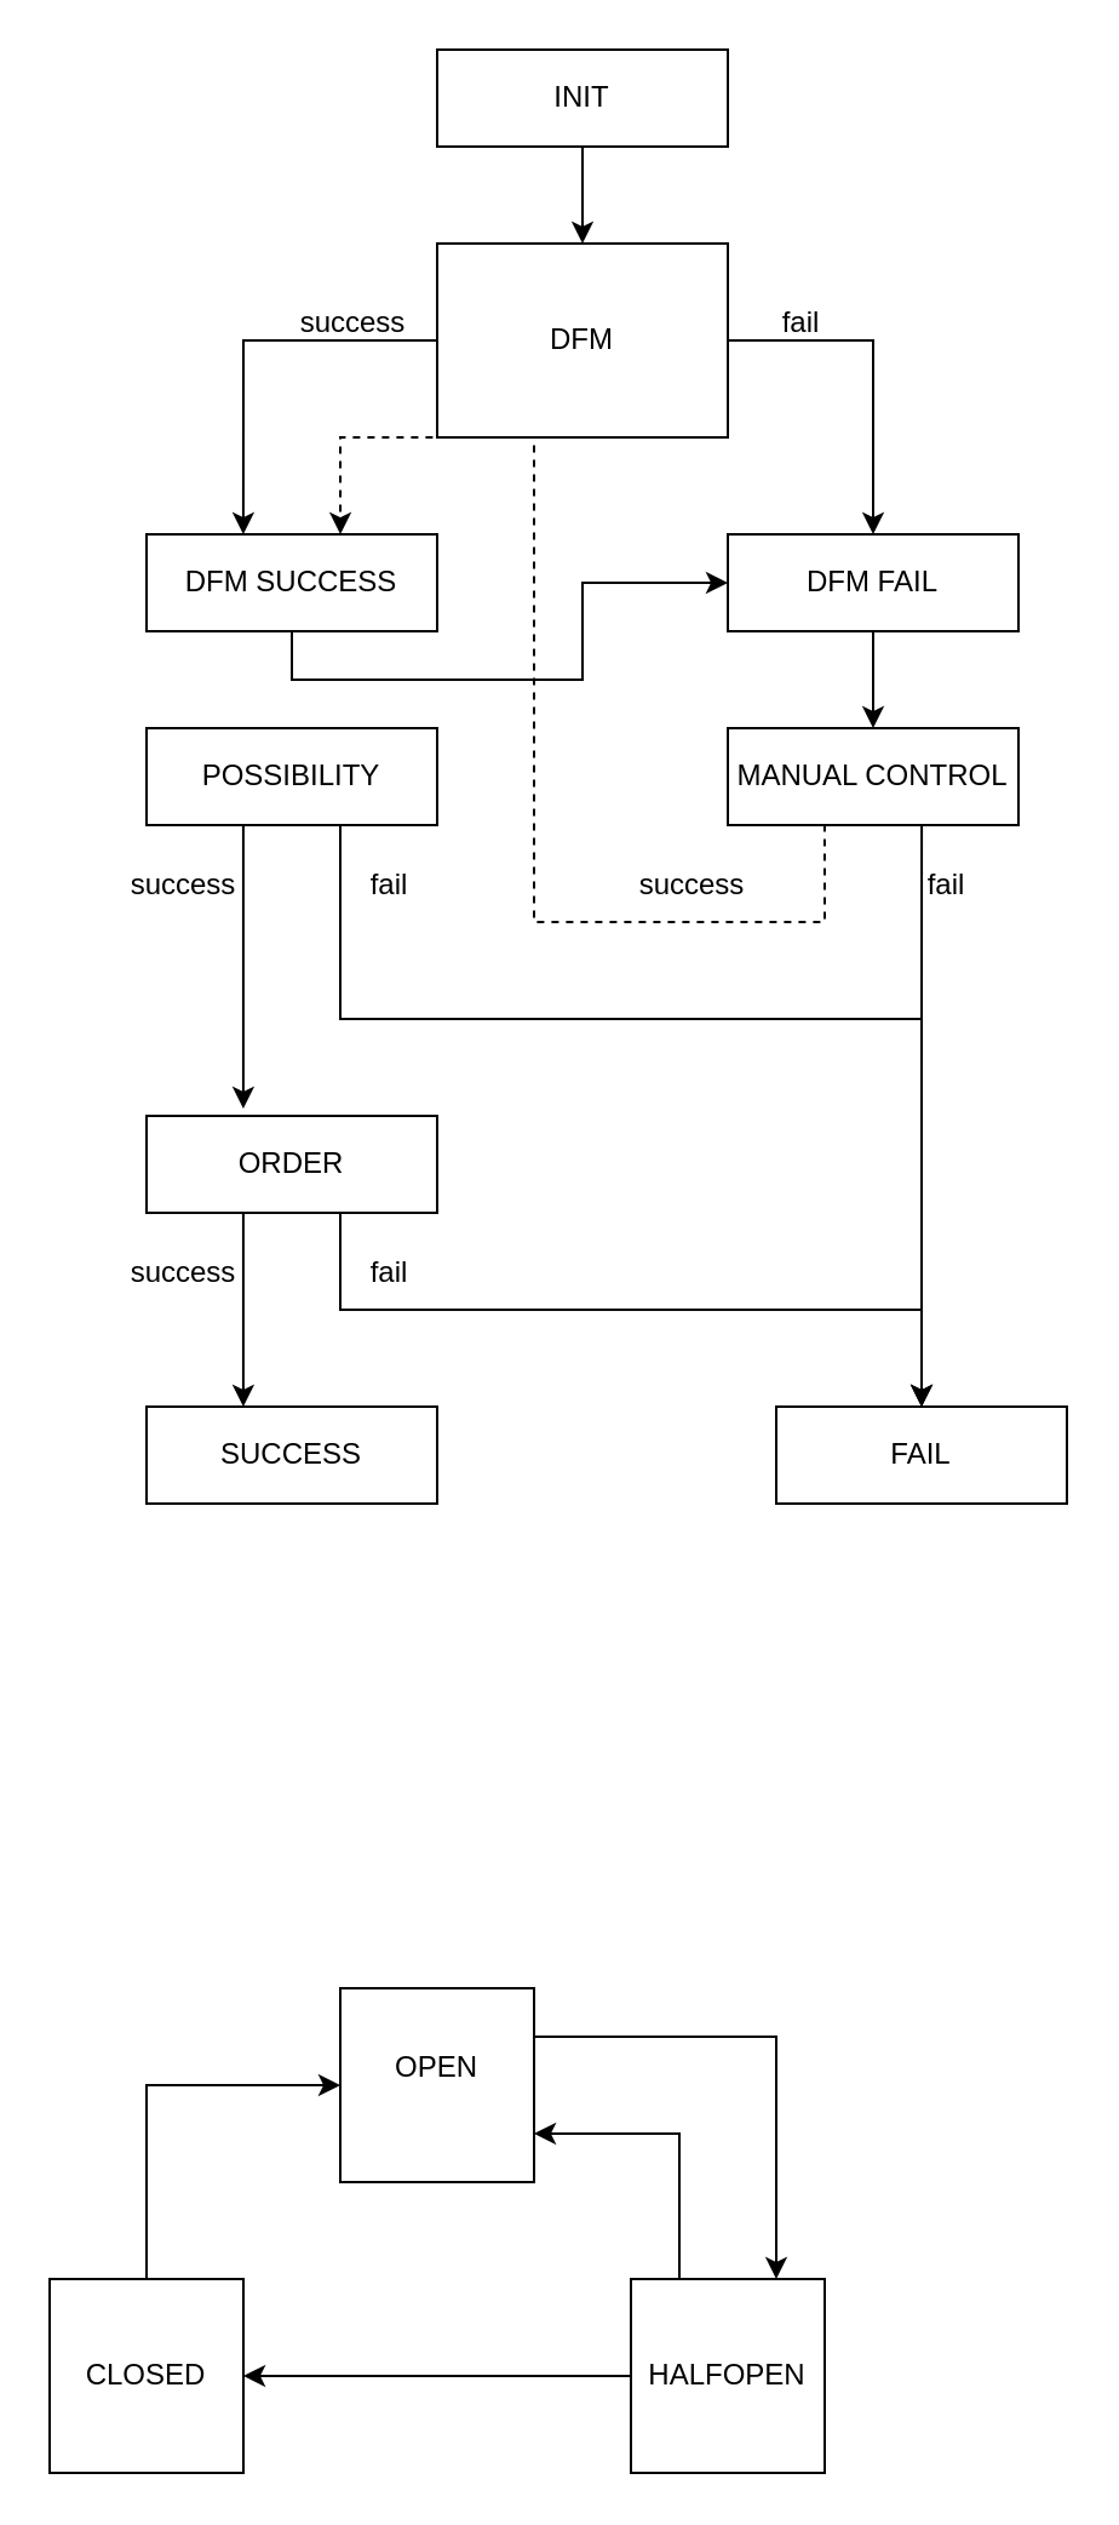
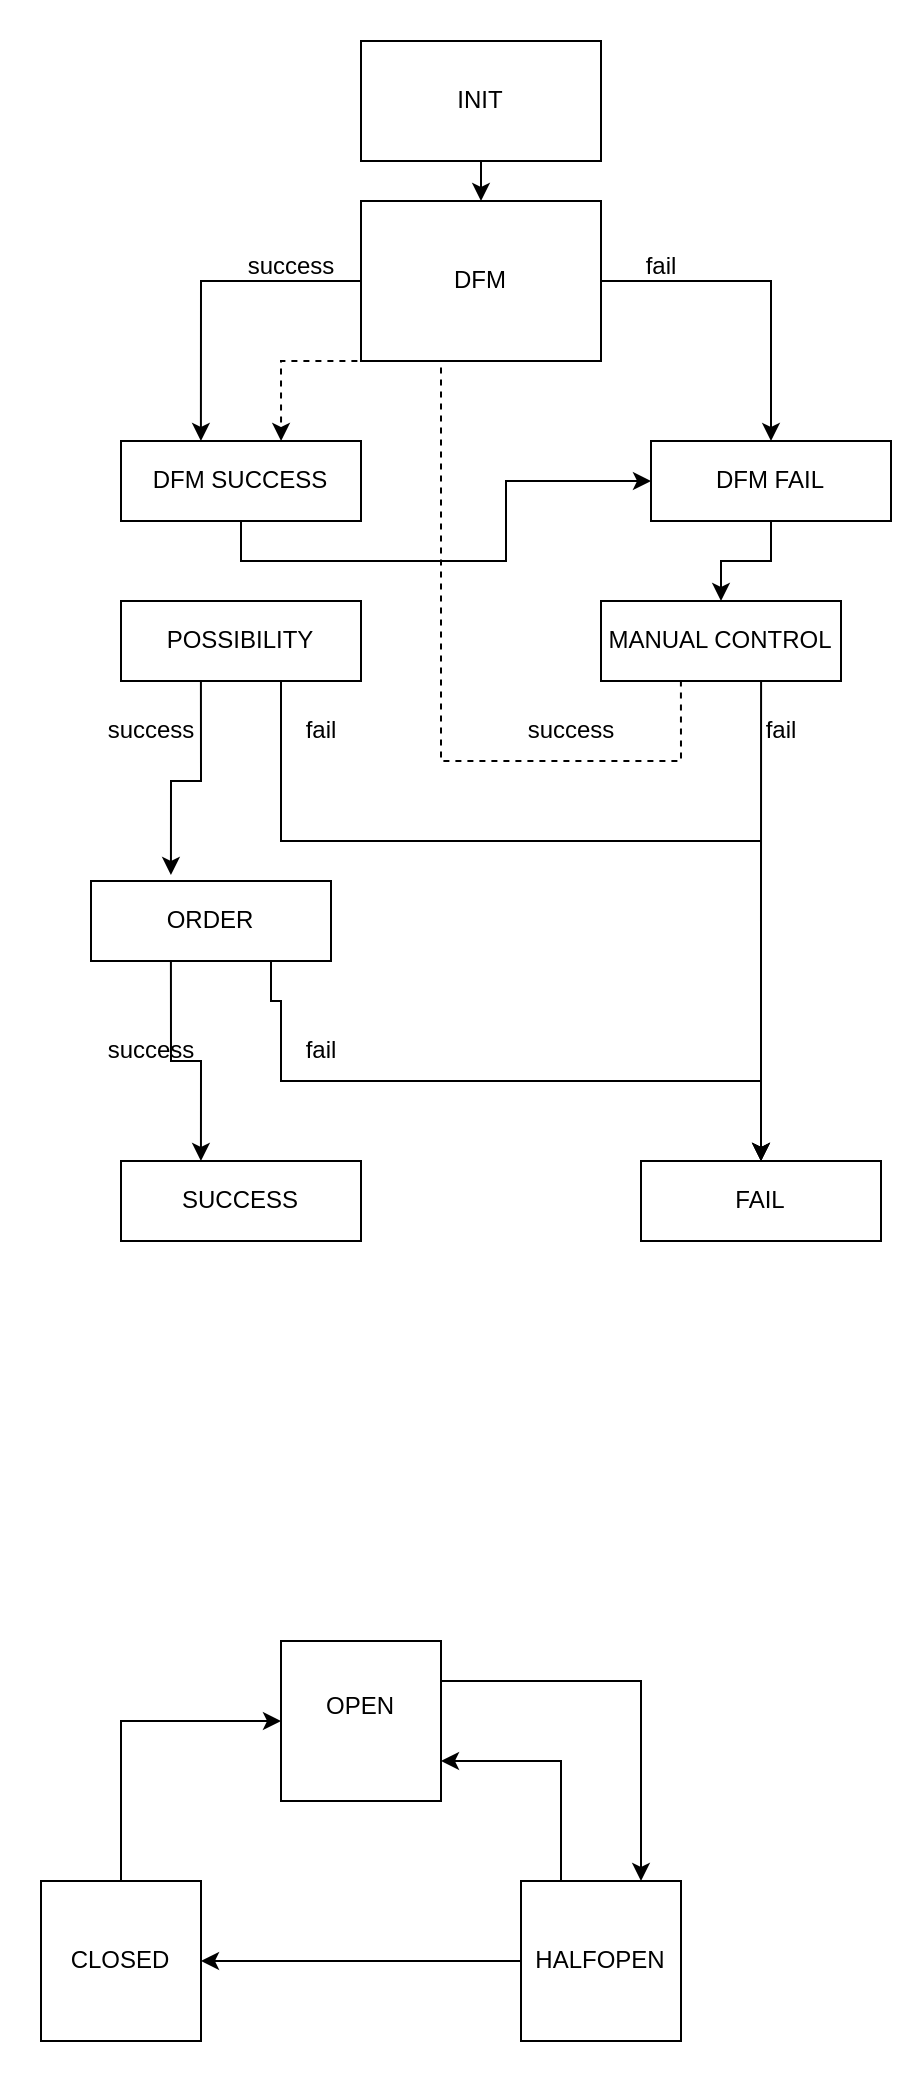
- <mxCell id="3" value="INIT" style="rounded=0;whiteSpace=wrap;html=1;" parent="1" vertex="1"><mxGeometry x="180" y="20" width="120" height="40" as="geometry" /></mxCell>
+ <mxCell id="3" value="INIT" style="rounded=0;whiteSpace=wrap;html=1;" parent="1" vertex="1"><mxGeometry x="180" y="20" width="120" height="60" as="geometry" /></mxCell>
- <mxCell id="11" value="DFM FAIL" style="rounded=0;whiteSpace=wrap;html=1;" parent="1" vertex="1"><mxGeometry x="300" y="220" width="120" height="40" as="geometry" /></mxCell>
+ <mxCell id="11" value="DFM FAIL" style="rounded=0;whiteSpace=wrap;html=1;" parent="1" vertex="1"><mxGeometry x="325" y="220" width="120" height="40" as="geometry" /></mxCell>
- <mxCell id="18" value="ORDER" style="rounded=0;whiteSpace=wrap;html=1;" parent="1" vertex="1"><mxGeometry x="60" y="460" width="120" height="40" as="geometry" /></mxCell>
+ <mxCell id="18" value="ORDER" style="rounded=0;whiteSpace=wrap;html=1;" parent="1" vertex="1"><mxGeometry x="45" y="440" width="120" height="40" as="geometry" /></mxCell>
